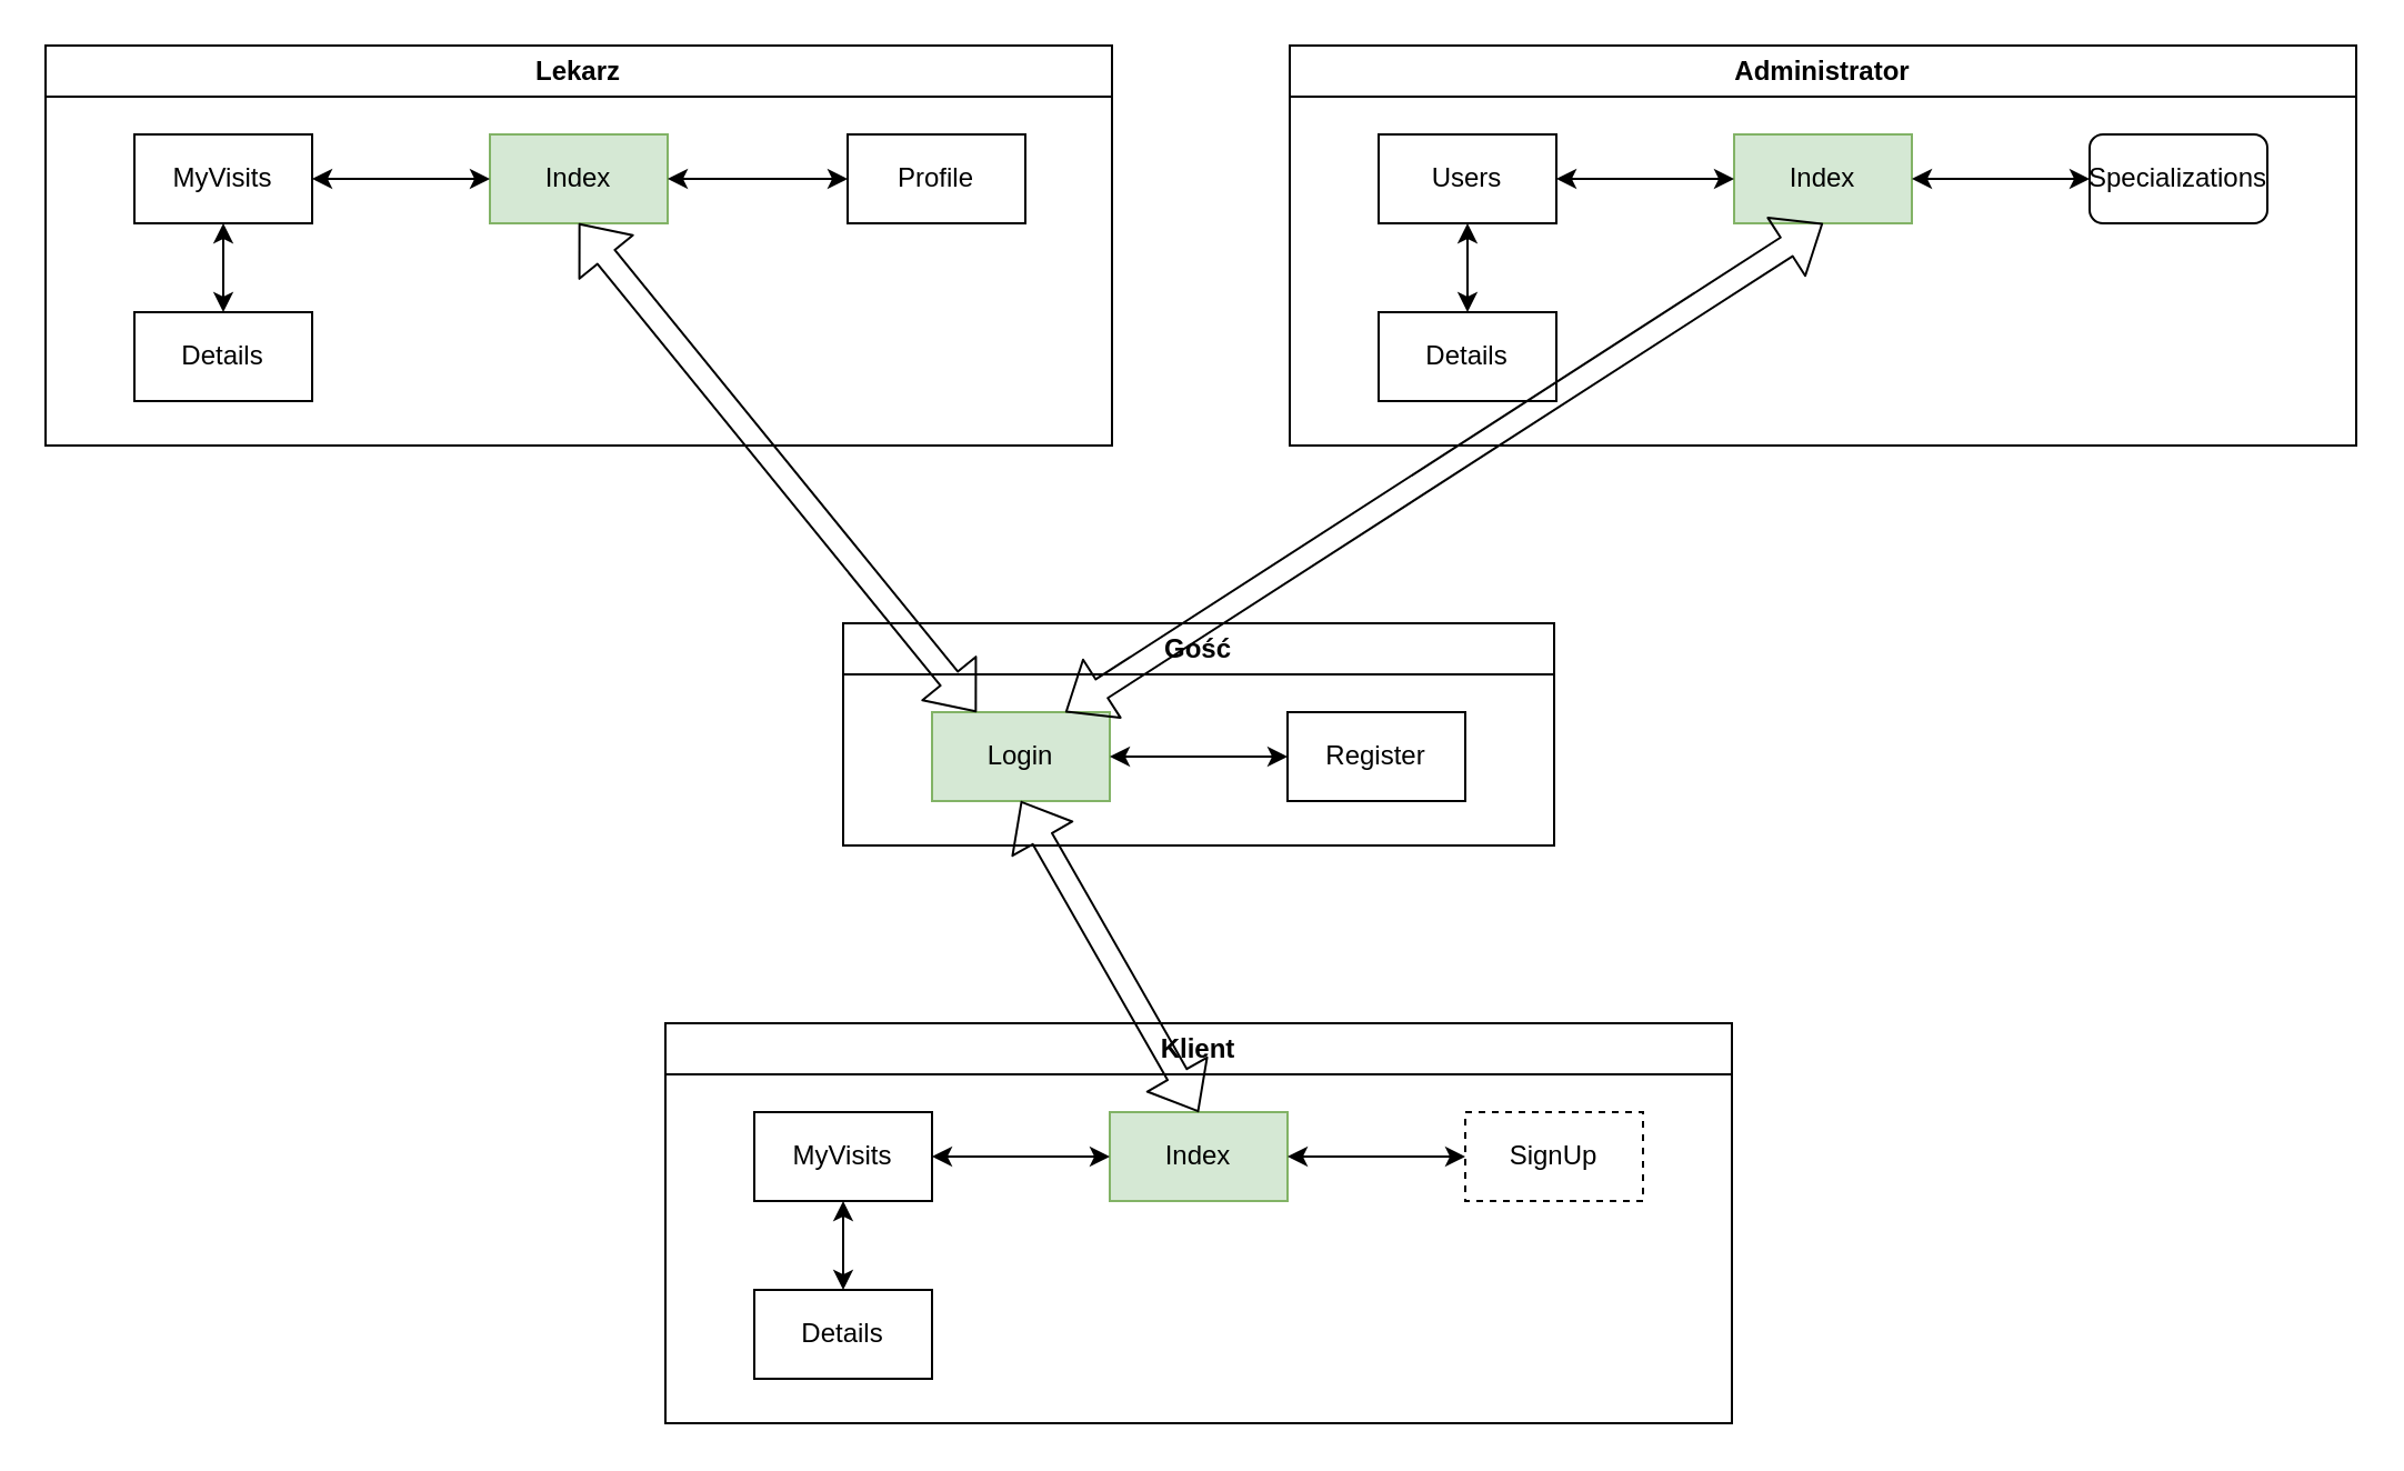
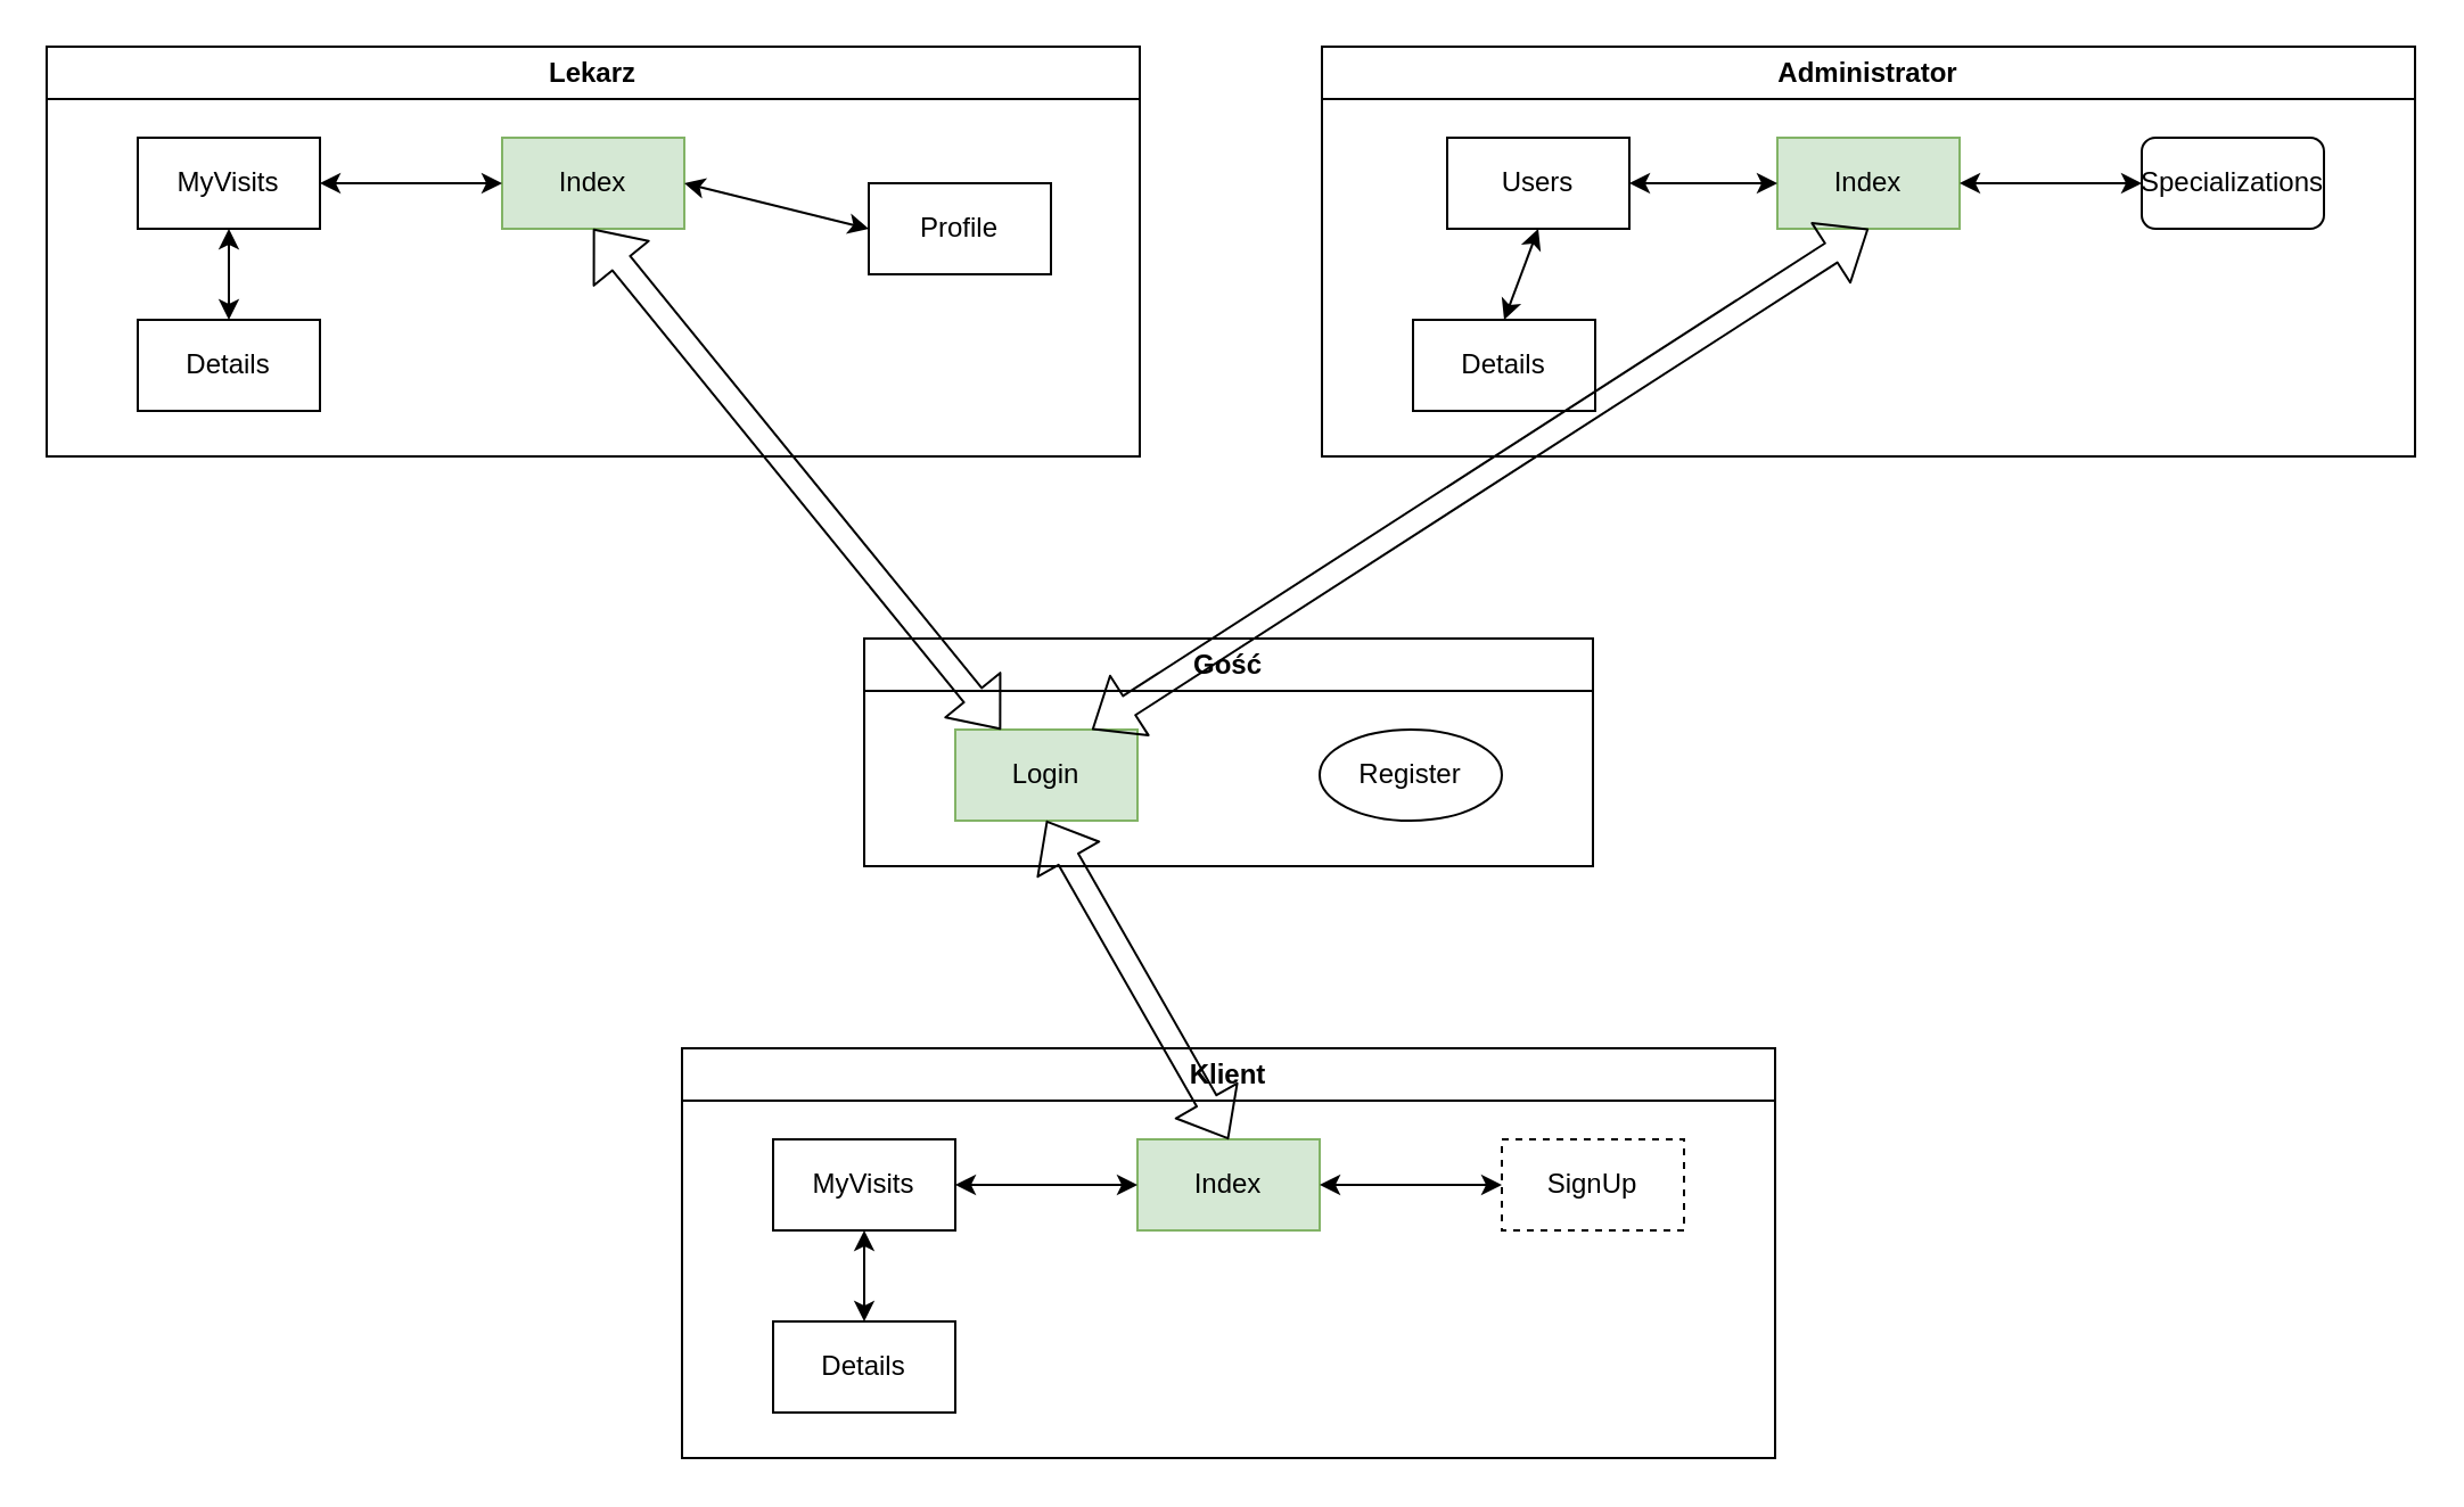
- <mxCell id="20" value="Profile" style="rounded=0;whiteSpace=wrap;html=1;" vertex="1" parent="14"><mxGeometry x="361" y="40" width="80" height="40" as="geometry" /></mxCell>
+ <mxCell id="20" value="Profile" style="rounded=0;whiteSpace=wrap;html=1;" vertex="1" parent="14"><mxGeometry x="361" y="60" width="80" height="40" as="geometry" /></mxCell>
- <mxCell id="25" value="Users" style="rounded=0;whiteSpace=wrap;html=1;" vertex="1" parent="22"><mxGeometry x="40" y="40" width="80" height="40" as="geometry" /></mxCell>
+ <mxCell id="25" value="Users" style="rounded=0;whiteSpace=wrap;html=1;" vertex="1" parent="22"><mxGeometry x="55" y="40" width="80" height="40" as="geometry" /></mxCell>
- <mxCell id="5" value="" style="endArrow=classic;startArrow=classic;html=1;exitX=1;exitY=0.5;exitDx=0;exitDy=0;entryX=0;entryY=0.5;entryDx=0;entryDy=0;" edge="1" parent="2" source="3" target="4"><mxGeometry width="50" height="50" relative="1" as="geometry"><mxPoint x="190" y="220" as="sourcePoint" /><mxPoint x="240" y="170" as="targetPoint" /></mxGeometry></mxCell>
- <mxCell id="4" value="Register" style="rounded=0;whiteSpace=wrap;html=1;" vertex="1" parent="2"><mxGeometry x="200" y="40" width="80" height="40" as="geometry" /></mxCell>
+ <mxCell id="4" value="Register" style="ellipse;whiteSpace=wrap;html=1;" vertex="1" parent="2"><mxGeometry x="200" y="40" width="80" height="40" as="geometry" /></mxCell>
